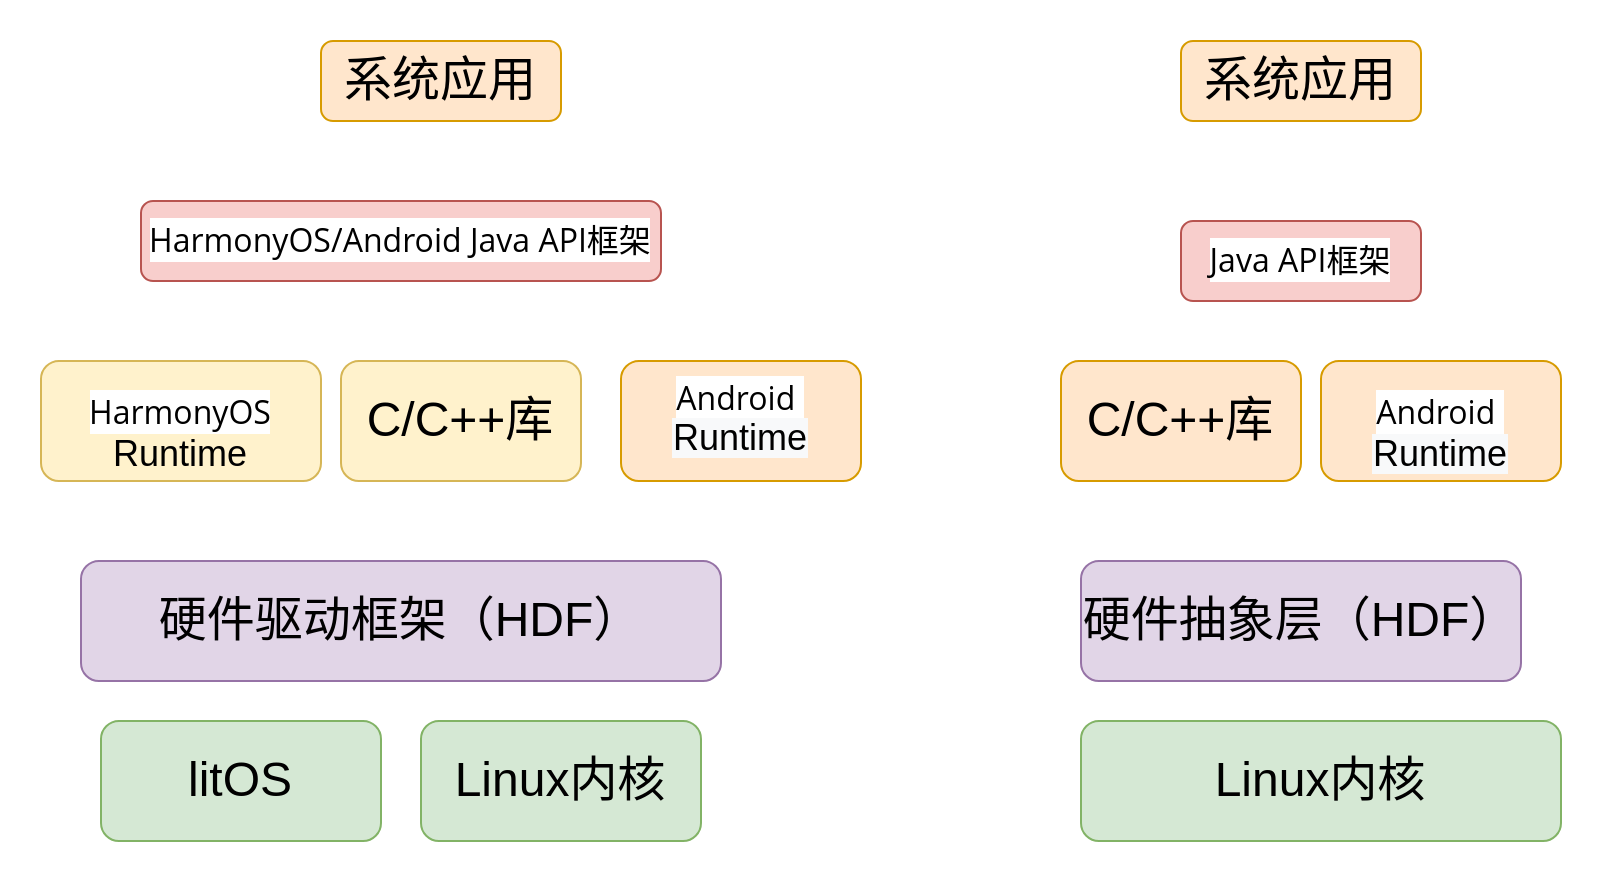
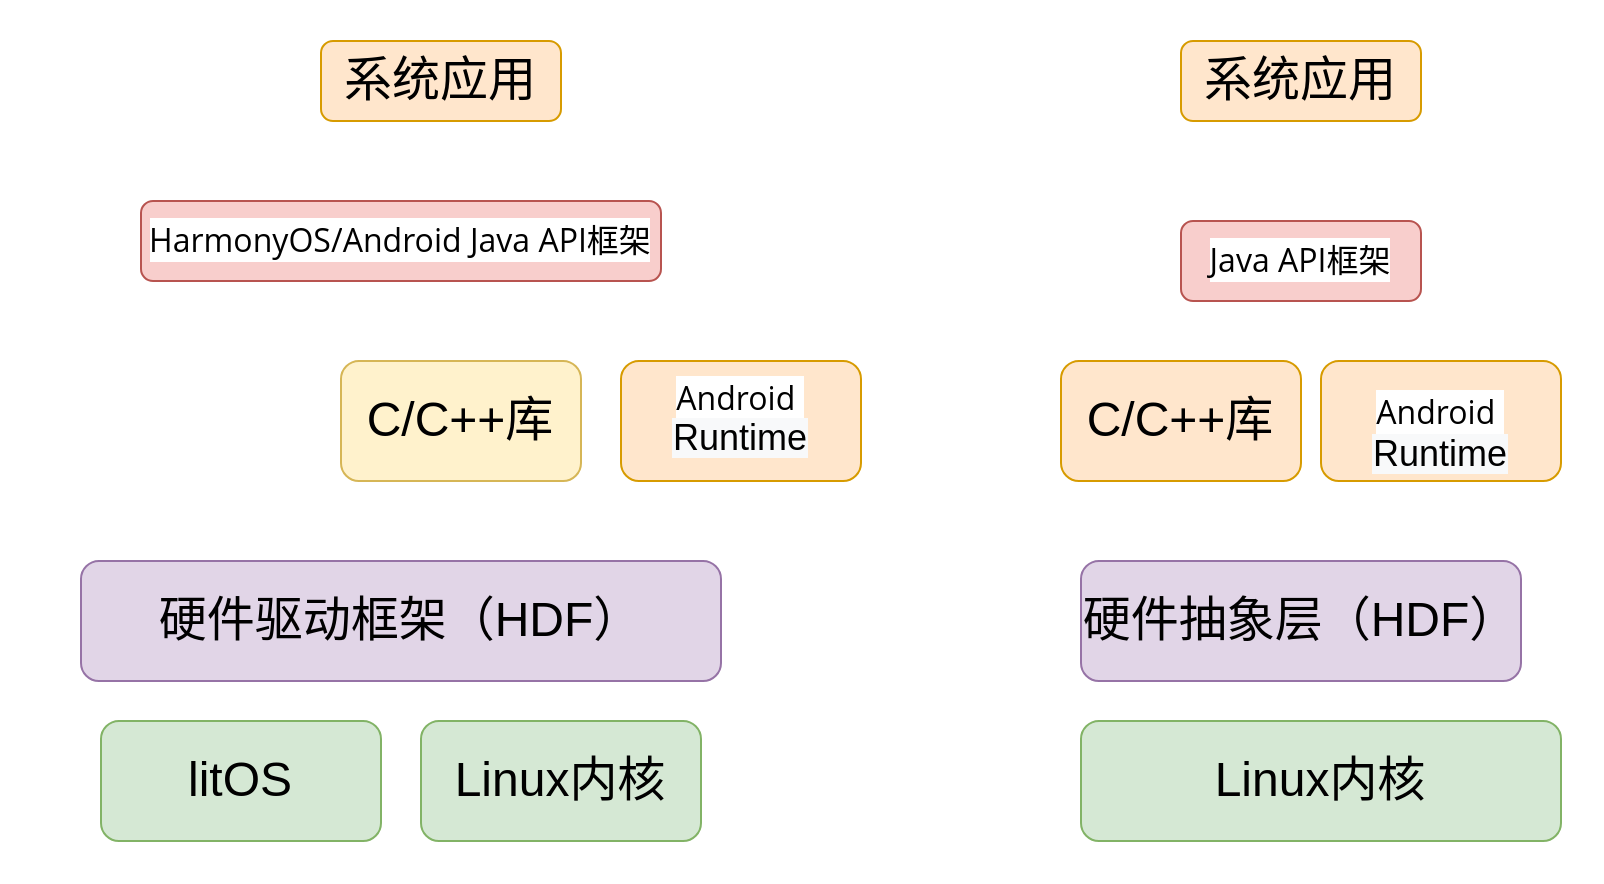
- <mxCell id="12" value="&lt;br&gt;&lt;span style=&quot;font-family: &amp;#34;open sans&amp;#34; , &amp;#34;clear sans&amp;#34; , &amp;#34;helvetica neue&amp;#34; , &amp;#34;helvetica&amp;#34; , &amp;#34;arial&amp;#34; , &amp;#34;segoe ui emoji&amp;#34; , sans-serif ; font-size: 16px ; font-style: normal ; font-weight: 400 ; letter-spacing: normal ; text-indent: 0px ; text-transform: none ; word-spacing: 0px ; background-color: rgb(255 , 255 , 255) ; float: none ; display: inline&quot;&gt;HarmonyOS&lt;br&gt;&lt;/span&gt;&lt;font style=&quot;font-size: 18px&quot;&gt;Runtime&lt;/font&gt;" style="rounded=1;whiteSpace=wrap;html=1;fillColor=#fff2cc;strokeColor=#d6b656;" vertex="1" parent="1"><mxGeometry x="20" y="180" width="140" height="60" as="geometry" /></mxCell>
